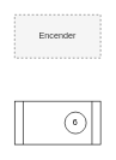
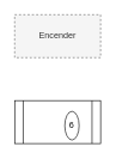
- <mxCell id="4" value="6" style="ellipse;whiteSpace=wrap;html=1;aspect=fixed;" vertex="1" parent="1"><mxGeometry x="90" y="155" width="30" height="30" as="geometry" /></mxCell>
+ <mxCell id="4" value="6" style="ellipse;whiteSpace=wrap;html=1;aspect=fixed;" vertex="1" parent="1"><mxGeometry x="90" y="155" width="20" height="40" as="geometry" /></mxCell>
